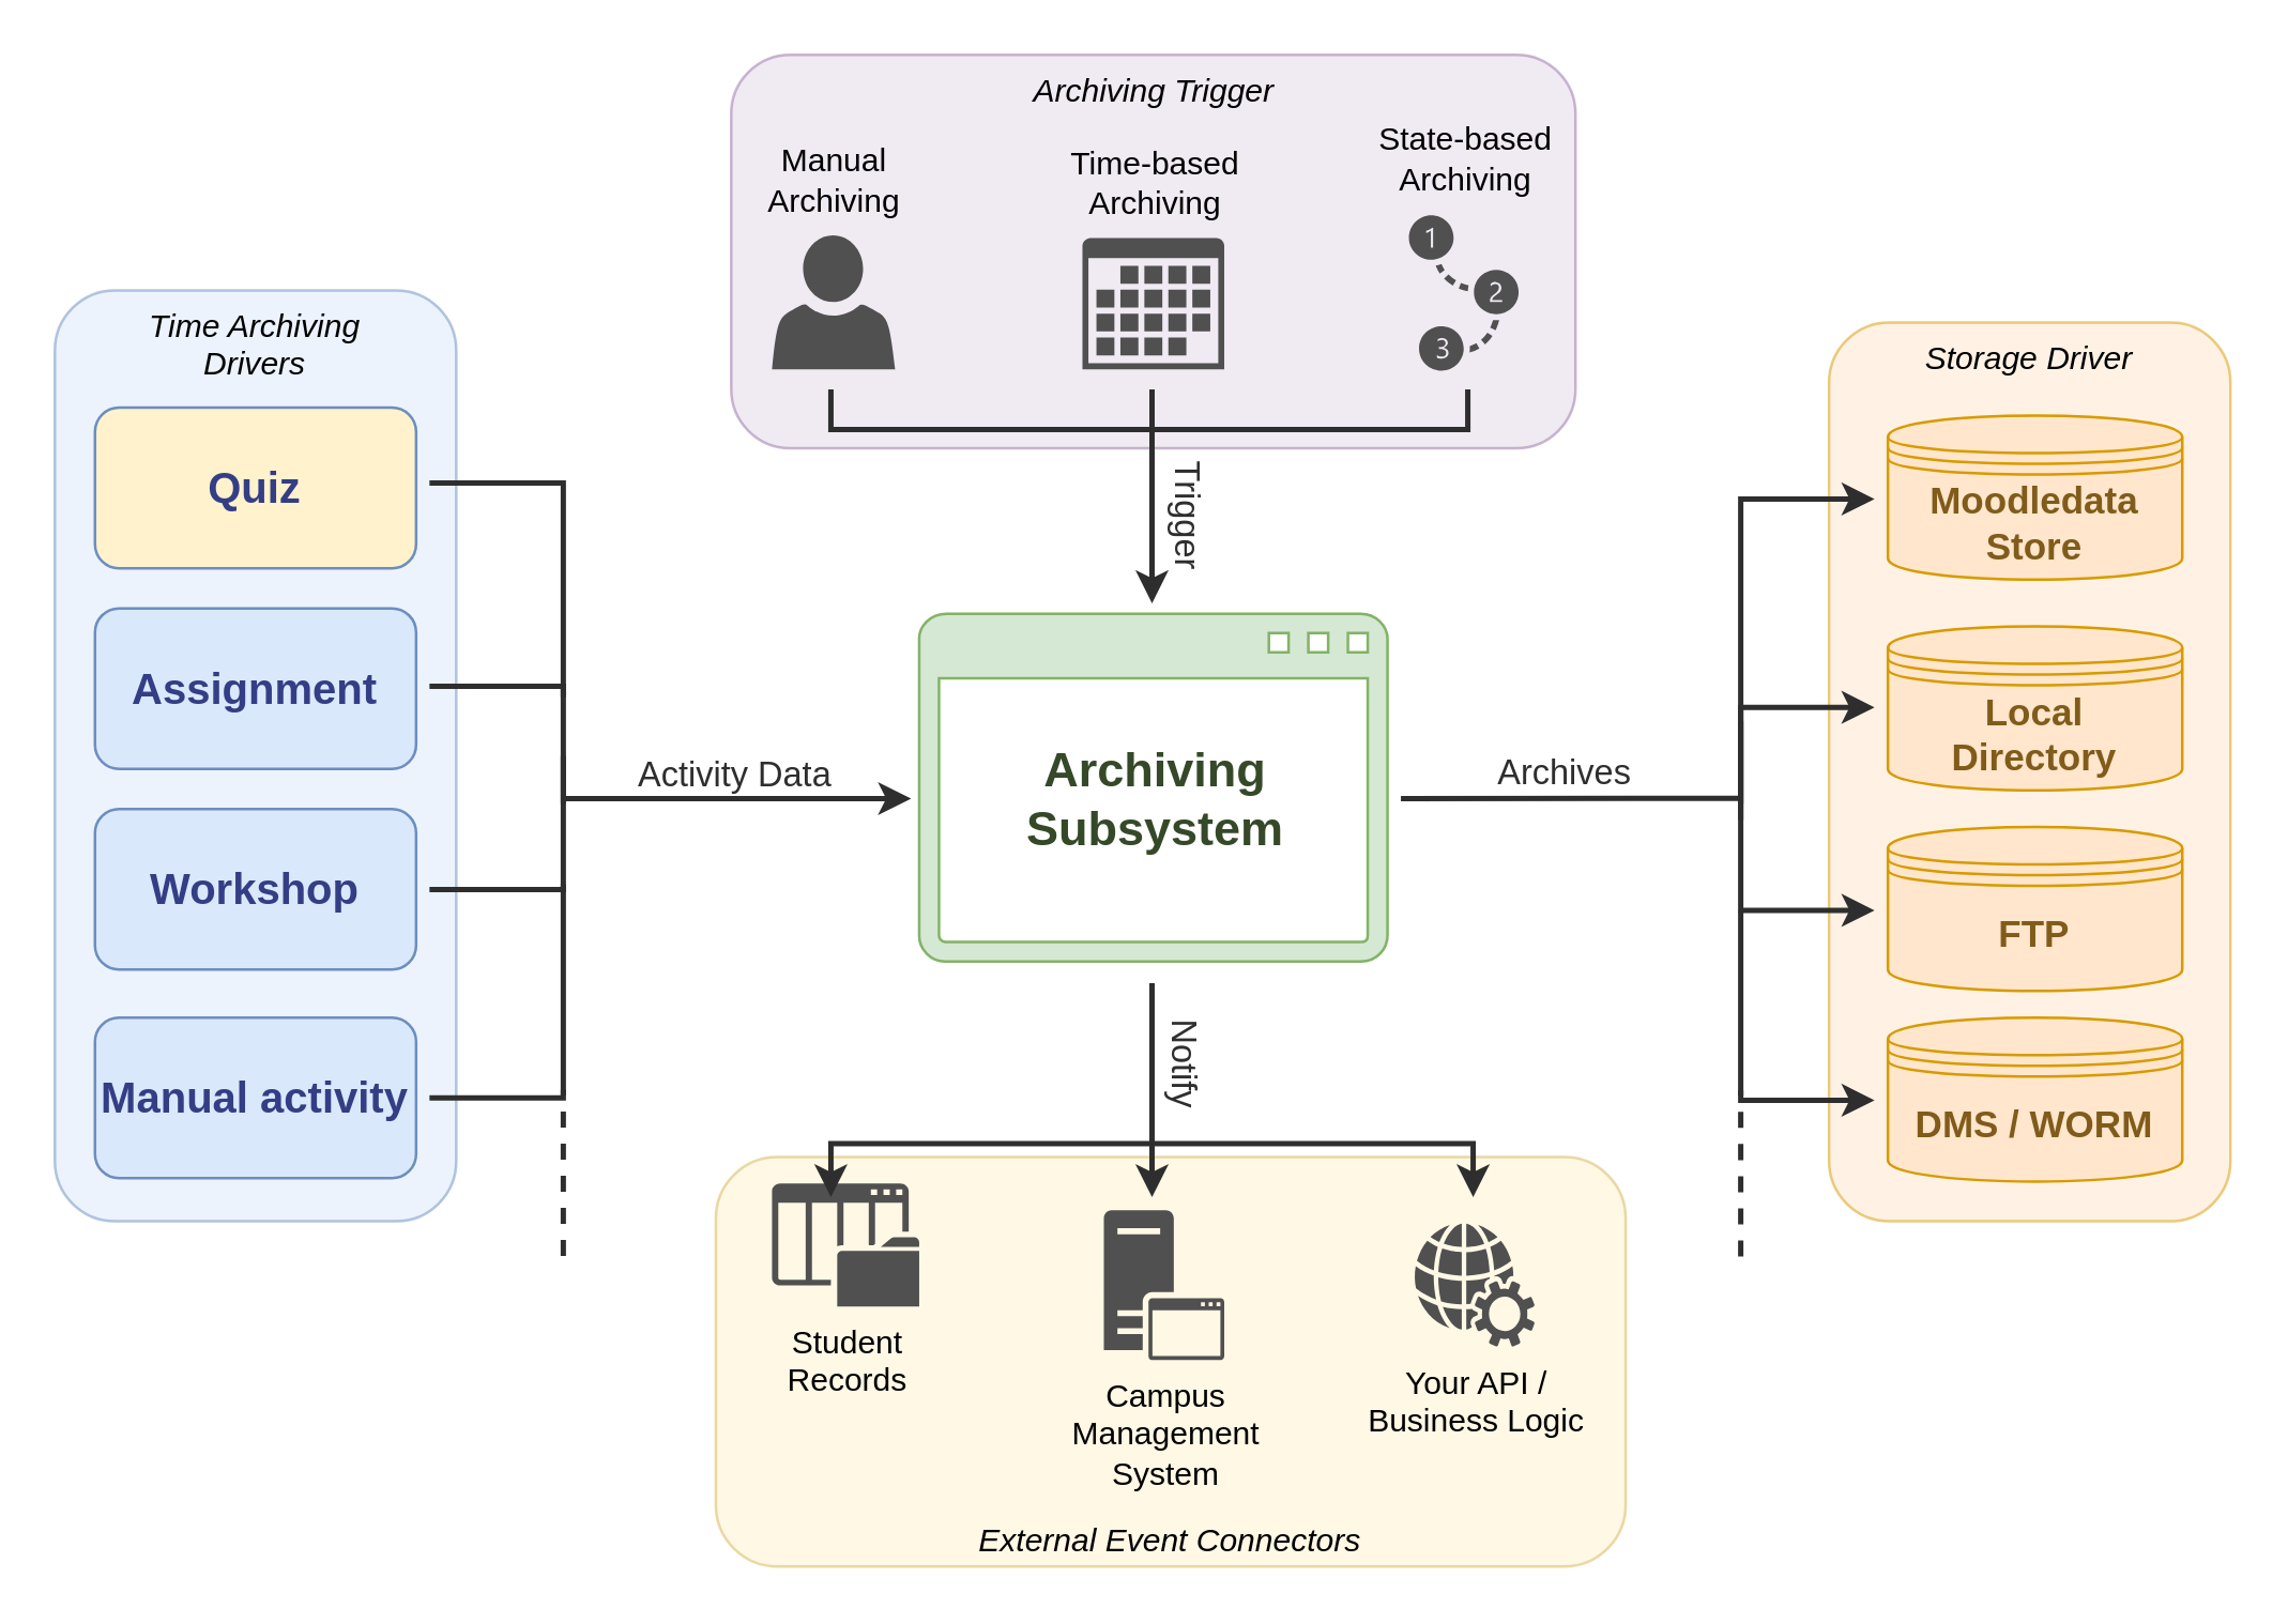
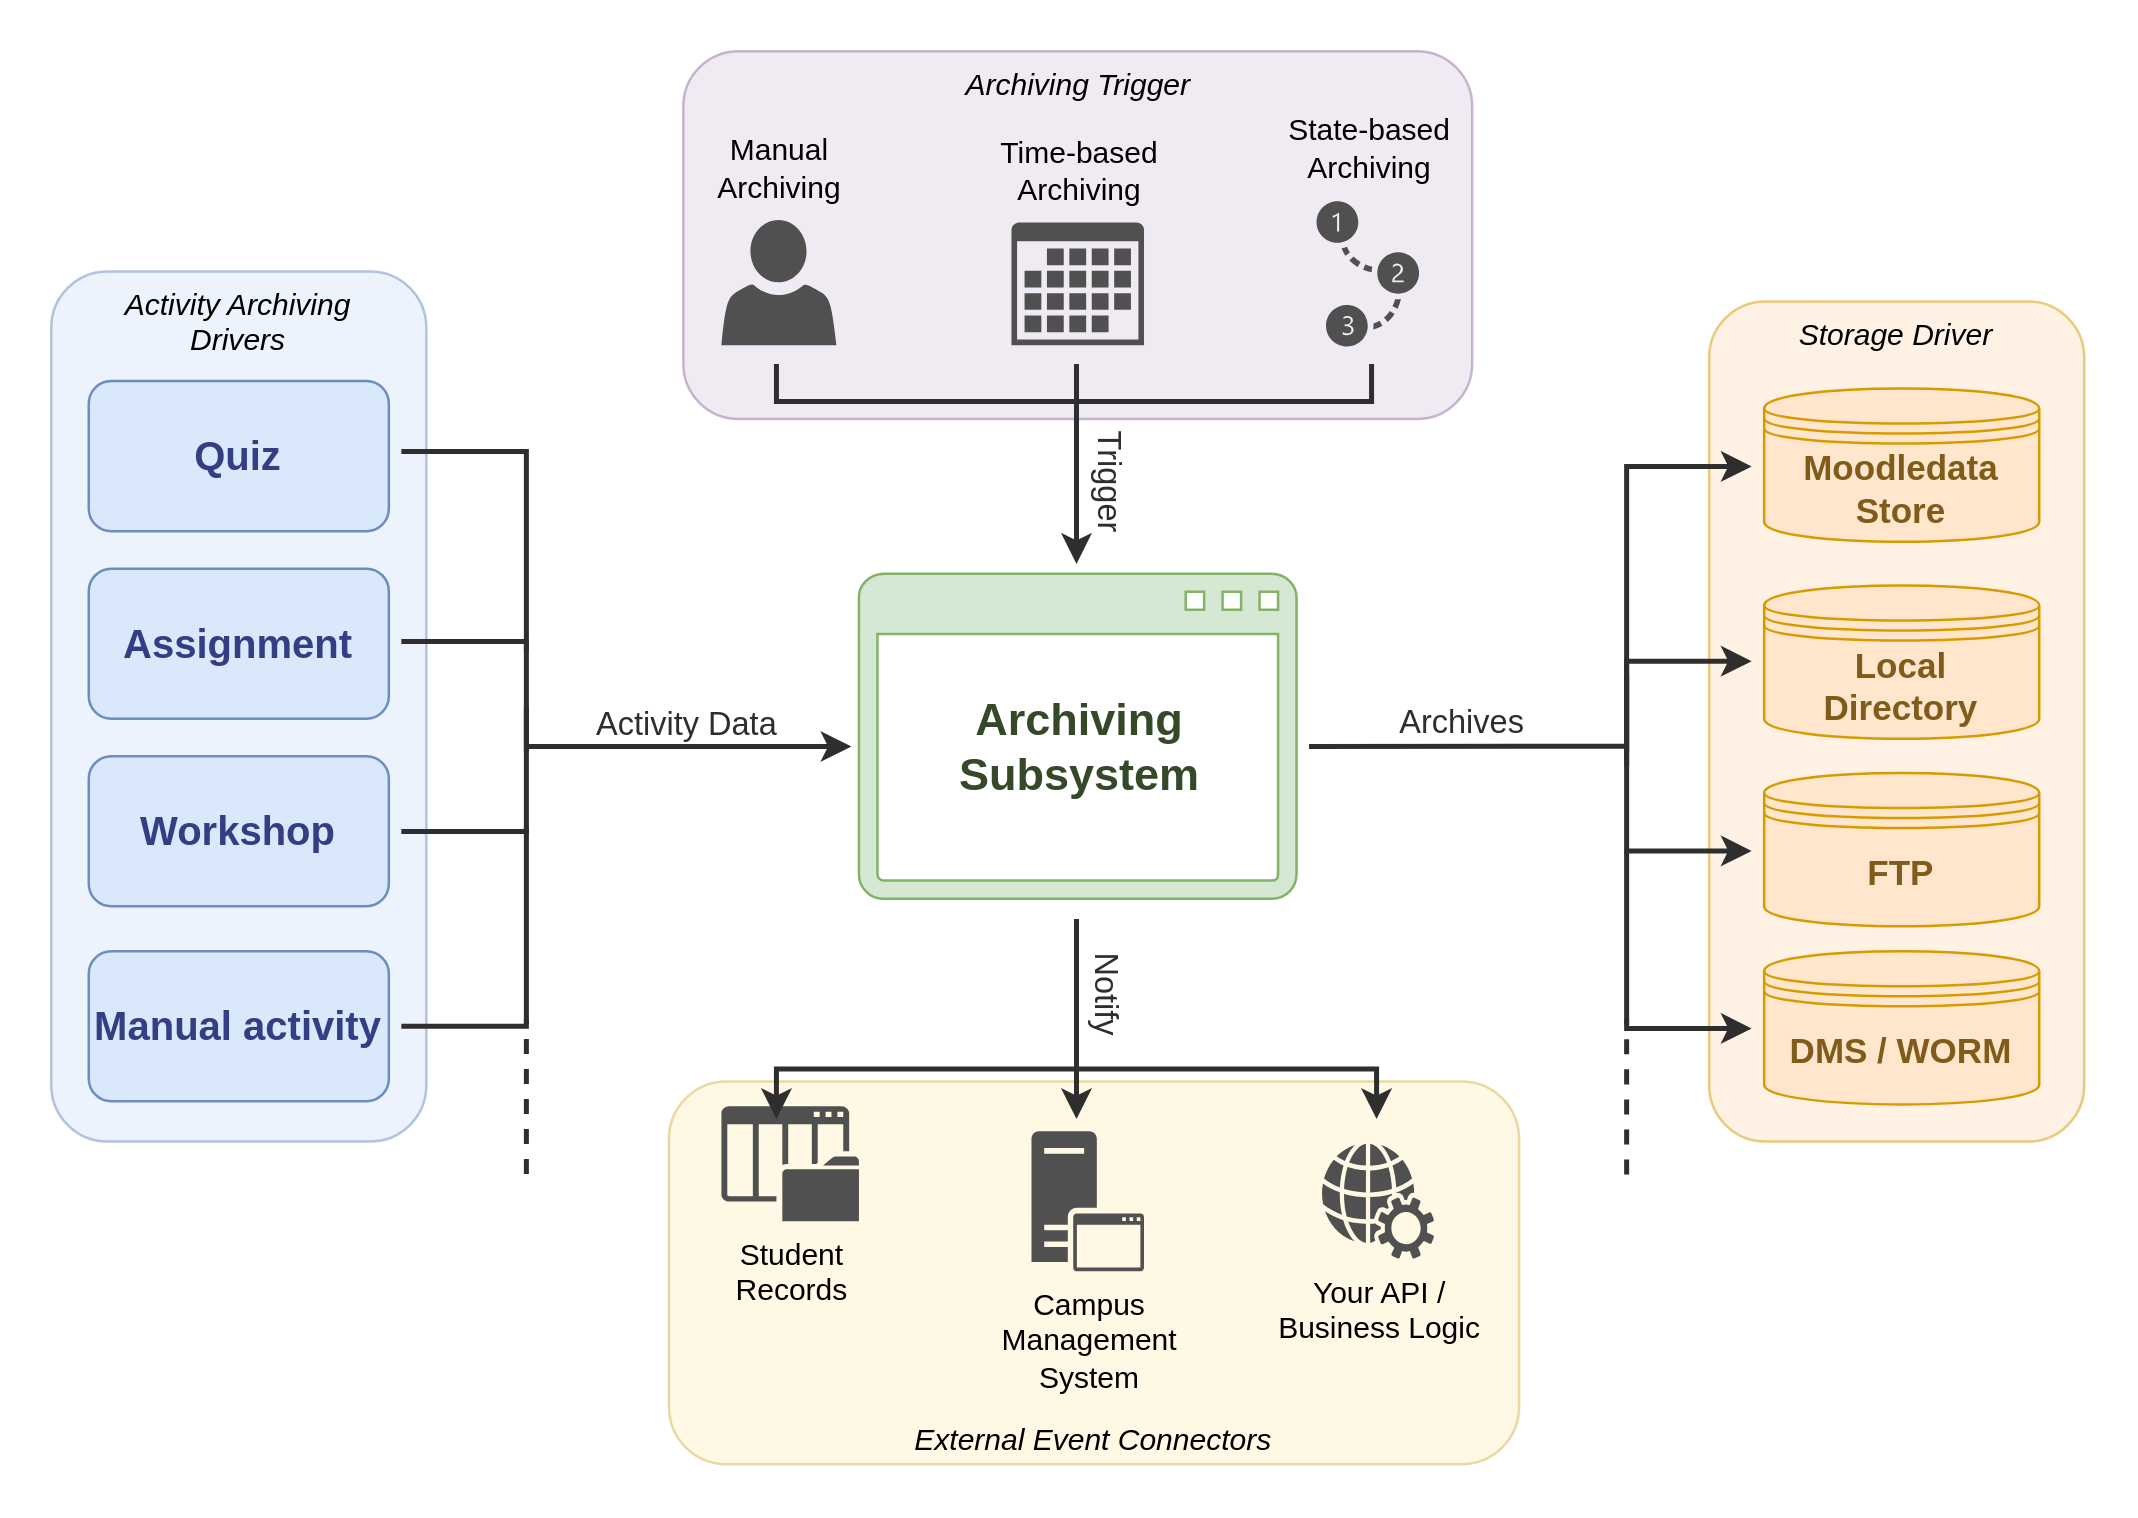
- <mxCell id="6" value="&lt;span&gt;&lt;i&gt;Time Archiving&lt;br&gt;Drivers&lt;/i&gt;&lt;/span&gt;" style="rounded=1;whiteSpace=wrap;html=1;labelPosition=center;verticalLabelPosition=middle;align=center;verticalAlign=top;fontStyle=0;fillColor=#dae8fc;strokeColor=#6c8ebf;opacity=50;" parent="1" vertex="1"><mxGeometry x="20" y="108" width="150" height="348" as="geometry" /></mxCell>
+ <mxCell id="6" value="&lt;span&gt;&lt;i&gt;Activity Archiving&lt;br&gt;Drivers&lt;/i&gt;&lt;/span&gt;" style="rounded=1;whiteSpace=wrap;html=1;labelPosition=center;verticalLabelPosition=middle;align=center;verticalAlign=top;fontStyle=0;fillColor=#dae8fc;strokeColor=#6c8ebf;opacity=50;" parent="1" vertex="1"><mxGeometry x="20" y="108" width="150" height="348" as="geometry" /></mxCell>
- <mxCell id="8" value="Quiz" style="rounded=1;whiteSpace=wrap;html=1;fillColor=#fff2cc;strokeColor=#6c8ebf;fontStyle=1;fontSize=16;fontColor=#333E85;" parent="1" vertex="1"><mxGeometry x="35" y="151.88" width="120" height="60" as="geometry" /></mxCell>
+ <mxCell id="8" value="Quiz" style="rounded=1;whiteSpace=wrap;html=1;fillColor=#dae8fc;strokeColor=#6c8ebf;fontStyle=1;fontSize=16;fontColor=#333E85;" parent="1" vertex="1"><mxGeometry x="35" y="151.88" width="120" height="60" as="geometry" /></mxCell>
